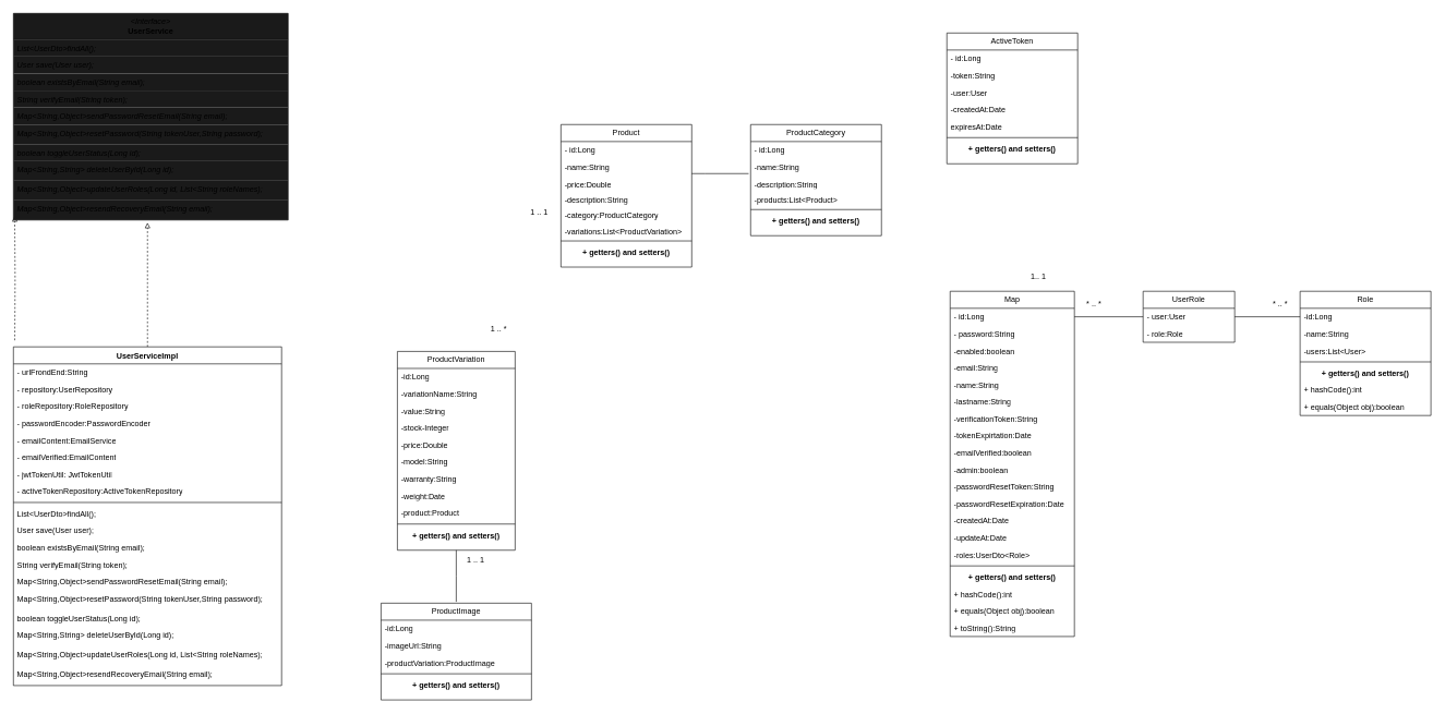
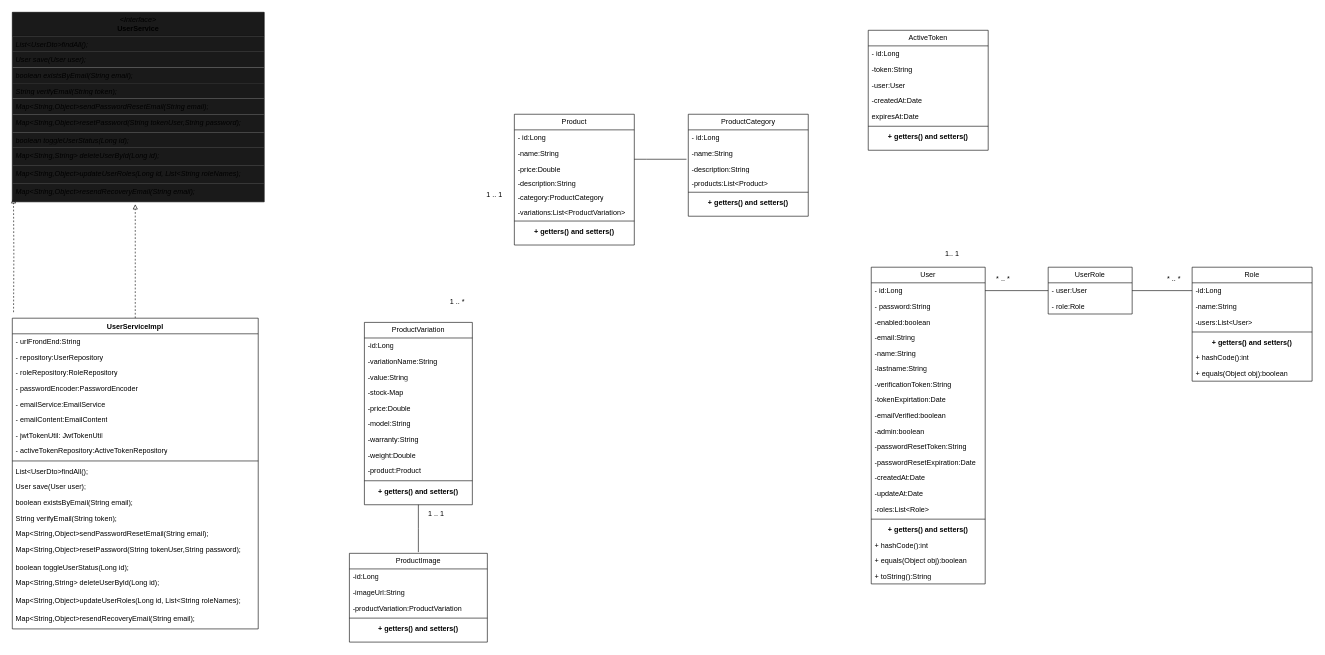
- <mxCell id="3" value="Map" style="swimlane;fontStyle=0;childLayout=stackLayout;horizontal=1;startSize=26;fillColor=none;horizontalStack=0;resizeParent=1;resizeParentMax=0;resizeLast=0;collapsible=1;marginBottom=0;whiteSpace=wrap;html=1;" parent="1" vertex="1"><mxGeometry x="1452" y="445" width="190" height="528" as="geometry" /></mxCell>
+ <mxCell id="3" value="User" style="swimlane;fontStyle=0;childLayout=stackLayout;horizontal=1;startSize=26;fillColor=none;horizontalStack=0;resizeParent=1;resizeParentMax=0;resizeLast=0;collapsible=1;marginBottom=0;whiteSpace=wrap;html=1;" parent="1" vertex="1"><mxGeometry x="1452" y="445" width="190" height="528" as="geometry" /></mxCell>
- <mxCell id="69" value="-stock-Integer" style="text;strokeColor=none;fillColor=none;align=left;verticalAlign=top;spacingLeft=4;spacingRight=4;overflow=hidden;rotatable=0;points=[[0,0.5],[1,0.5]];portConstraint=eastwest;whiteSpace=wrap;html=1;" vertex="1" parent="65"><mxGeometry y="104" width="180" height="26" as="geometry" /></mxCell>
+ <mxCell id="69" value="-stock-Map" style="text;strokeColor=none;fillColor=none;align=left;verticalAlign=top;spacingLeft=4;spacingRight=4;overflow=hidden;rotatable=0;points=[[0,0.5],[1,0.5]];portConstraint=eastwest;whiteSpace=wrap;html=1;" vertex="1" parent="65"><mxGeometry y="104" width="180" height="26" as="geometry" /></mxCell>
- <mxCell id="104" value="- emailContent:EmailService" style="text;strokeColor=none;fillColor=none;align=left;verticalAlign=top;spacingLeft=4;spacingRight=4;overflow=hidden;rotatable=0;points=[[0,0.5],[1,0.5]];portConstraint=eastwest;whiteSpace=wrap;html=1;" vertex="1" parent="99"><mxGeometry y="130" width="410" height="26" as="geometry" /></mxCell>
+ <mxCell id="104" value="- emailService:EmailService" style="text;strokeColor=none;fillColor=none;align=left;verticalAlign=top;spacingLeft=4;spacingRight=4;overflow=hidden;rotatable=0;points=[[0,0.5],[1,0.5]];portConstraint=eastwest;whiteSpace=wrap;html=1;" vertex="1" parent="99"><mxGeometry y="130" width="410" height="26" as="geometry" /></mxCell>
- <mxCell id="105" value="- emailVerified:EmailContent" style="text;strokeColor=none;fillColor=none;align=left;verticalAlign=top;spacingLeft=4;spacingRight=4;overflow=hidden;rotatable=0;points=[[0,0.5],[1,0.5]];portConstraint=eastwest;whiteSpace=wrap;html=1;" vertex="1" parent="99"><mxGeometry y="156" width="410" height="26" as="geometry" /></mxCell>
+ <mxCell id="105" value="- emailContent:EmailContent" style="text;strokeColor=none;fillColor=none;align=left;verticalAlign=top;spacingLeft=4;spacingRight=4;overflow=hidden;rotatable=0;points=[[0,0.5],[1,0.5]];portConstraint=eastwest;whiteSpace=wrap;html=1;" vertex="1" parent="99"><mxGeometry y="156" width="410" height="26" as="geometry" /></mxCell>
- <mxCell id="73" value="-weight:Date" style="text;strokeColor=none;fillColor=none;align=left;verticalAlign=top;spacingLeft=4;spacingRight=4;overflow=hidden;rotatable=0;points=[[0,0.5],[1,0.5]];portConstraint=eastwest;whiteSpace=wrap;html=1;" vertex="1" parent="65"><mxGeometry y="208" width="180" height="26" as="geometry" /></mxCell>
+ <mxCell id="73" value="-weight:Double" style="text;strokeColor=none;fillColor=none;align=left;verticalAlign=top;spacingLeft=4;spacingRight=4;overflow=hidden;rotatable=0;points=[[0,0.5],[1,0.5]];portConstraint=eastwest;whiteSpace=wrap;html=1;" vertex="1" parent="65"><mxGeometry y="208" width="180" height="26" as="geometry" /></mxCell>
- <mxCell id="18" value="-roles:UserDto&amp;lt;Role&amp;gt;" style="text;strokeColor=none;fillColor=none;align=left;verticalAlign=top;spacingLeft=4;spacingRight=4;overflow=hidden;rotatable=0;points=[[0,0.5],[1,0.5]];portConstraint=eastwest;whiteSpace=wrap;html=1;" parent="3" vertex="1"><mxGeometry y="390" width="190" height="26" as="geometry" /></mxCell>
+ <mxCell id="18" value="-roles:List&amp;lt;Role&amp;gt;" style="text;strokeColor=none;fillColor=none;align=left;verticalAlign=top;spacingLeft=4;spacingRight=4;overflow=hidden;rotatable=0;points=[[0,0.5],[1,0.5]];portConstraint=eastwest;whiteSpace=wrap;html=1;" parent="3" vertex="1"><mxGeometry y="390" width="190" height="26" as="geometry" /></mxCell>
- <mxCell id="82" value="-productVariation:ProductImage" style="text;strokeColor=none;fillColor=none;align=left;verticalAlign=top;spacingLeft=4;spacingRight=4;overflow=hidden;rotatable=0;points=[[0,0.5],[1,0.5]];portConstraint=eastwest;whiteSpace=wrap;html=1;" vertex="1" parent="79"><mxGeometry y="78" width="230" height="26" as="geometry" /></mxCell>
+ <mxCell id="82" value="-productVariation:ProductVariation" style="text;strokeColor=none;fillColor=none;align=left;verticalAlign=top;spacingLeft=4;spacingRight=4;overflow=hidden;rotatable=0;points=[[0,0.5],[1,0.5]];portConstraint=eastwest;whiteSpace=wrap;html=1;" vertex="1" parent="79"><mxGeometry y="78" width="230" height="26" as="geometry" /></mxCell>
